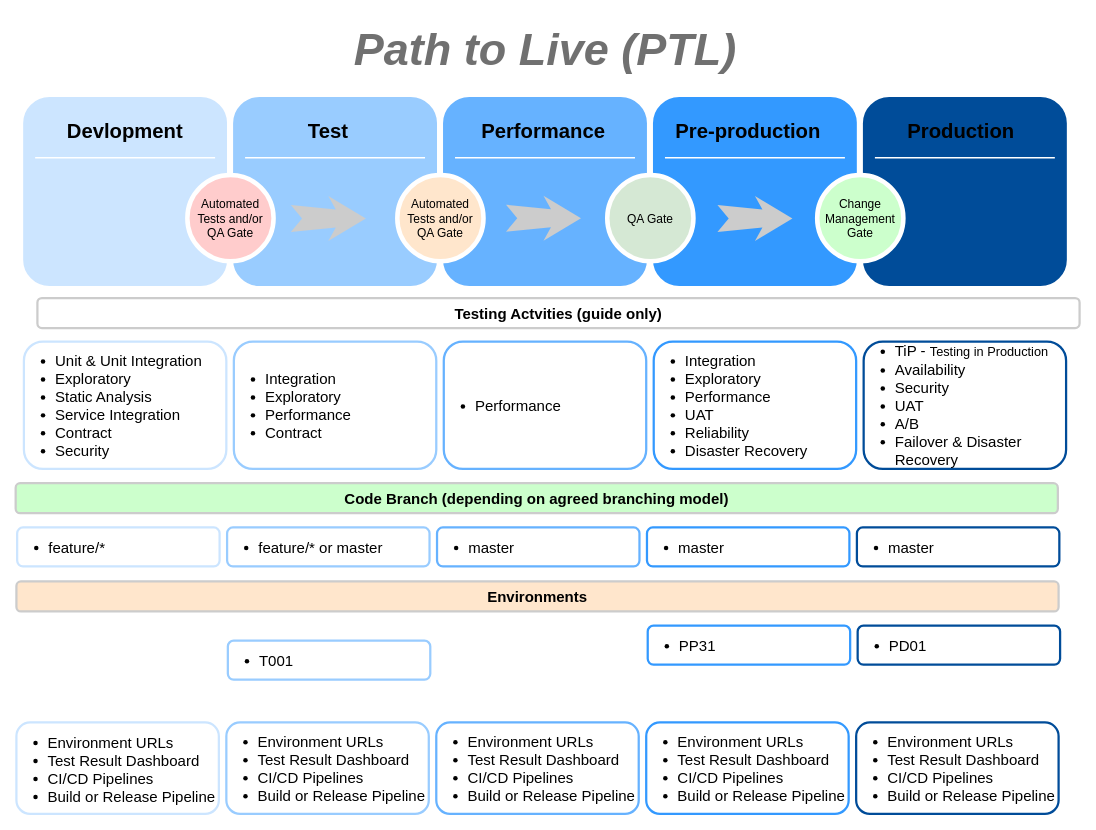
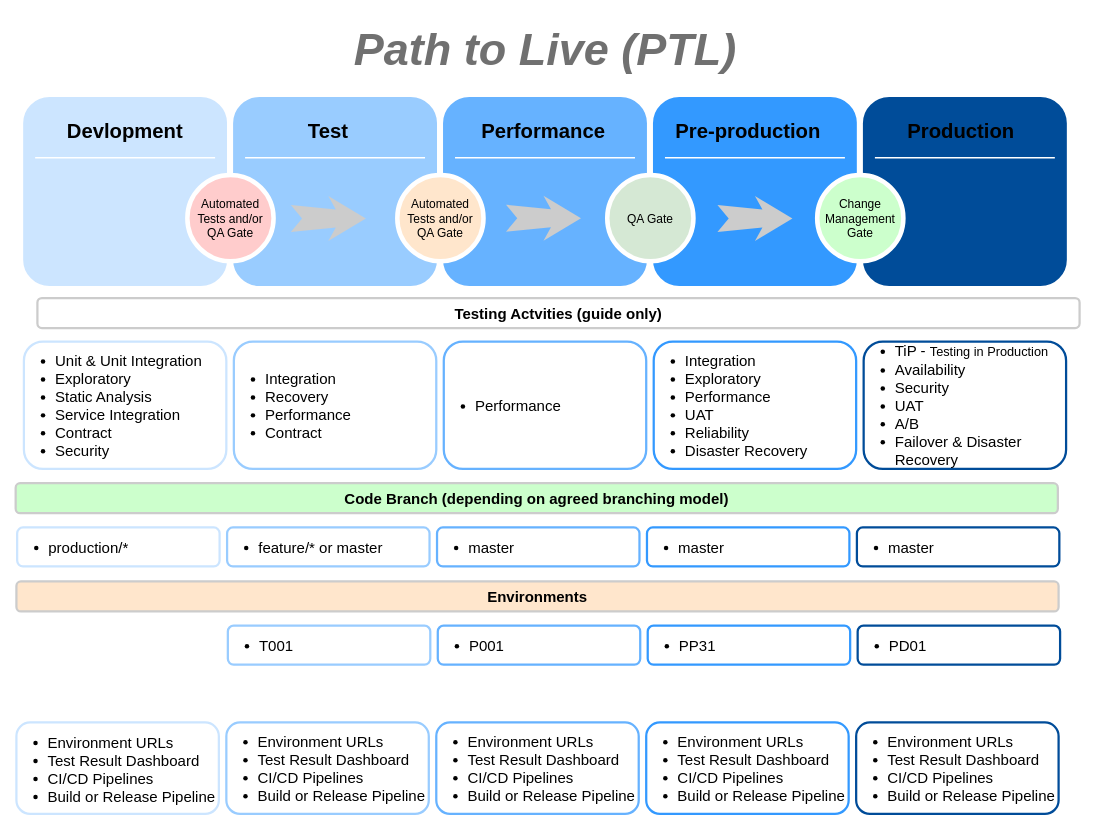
- <mxCell id="21" value="&lt;ul style=&quot;font-size: 20px&quot;&gt;&lt;li style=&quot;font-size: 20px&quot;&gt;Integration&amp;nbsp;&lt;/li&gt;&lt;li style=&quot;font-size: 20px&quot;&gt;Exploratory&lt;/li&gt;&lt;li style=&quot;font-size: 20px&quot;&gt;Performance&lt;/li&gt;&lt;li style=&quot;font-size: 20px&quot;&gt;Contract&lt;/li&gt;&lt;/ul&gt;" style="text;html=1;align=left;verticalAlign=middle;whiteSpace=wrap;rounded=1;shadow=0;fontSize=20;strokeWidth=3;fillColor=#ffffff;perimeterSpacing=5;strokeColor=#99CCFF;" vertex="1" parent="1"><mxGeometry x="311" y="455" width="270" height="170" as="geometry" /></mxCell>
+ <mxCell id="21" value="&lt;ul style=&quot;font-size: 20px&quot;&gt;&lt;li style=&quot;font-size: 20px&quot;&gt;Integration&amp;nbsp;&lt;/li&gt;&lt;li style=&quot;font-size: 20px&quot;&gt;Recovery&lt;/li&gt;&lt;li style=&quot;font-size: 20px&quot;&gt;Performance&lt;/li&gt;&lt;li style=&quot;font-size: 20px&quot;&gt;Contract&lt;/li&gt;&lt;/ul&gt;" style="text;html=1;align=left;verticalAlign=middle;whiteSpace=wrap;rounded=1;shadow=0;fontSize=20;strokeWidth=3;fillColor=#ffffff;perimeterSpacing=5;strokeColor=#99CCFF;" vertex="1" parent="1"><mxGeometry x="311" y="455" width="270" height="170" as="geometry" /></mxCell>
- <mxCell id="25" value="&lt;ul style=&quot;font-size: 20px&quot;&gt;&lt;li style=&quot;font-size: 20px&quot;&gt;feature/*&lt;/li&gt;&lt;/ul&gt;" style="text;html=1;align=left;verticalAlign=middle;whiteSpace=wrap;rounded=1;shadow=0;fontSize=20;strokeWidth=3;fillColor=#ffffff;strokeColor=#CCE5FF;perimeterSpacing=5;" vertex="1" parent="1"><mxGeometry x="22" y="703" width="270" height="52" as="geometry" /></mxCell>
+ <mxCell id="25" value="&lt;ul style=&quot;font-size: 20px&quot;&gt;&lt;li style=&quot;font-size: 20px&quot;&gt;production/*&lt;/li&gt;&lt;/ul&gt;" style="text;html=1;align=left;verticalAlign=middle;whiteSpace=wrap;rounded=1;shadow=0;fontSize=20;strokeWidth=3;fillColor=#ffffff;strokeColor=#CCE5FF;perimeterSpacing=5;" vertex="1" parent="1"><mxGeometry x="22" y="703" width="270" height="52" as="geometry" /></mxCell>
+ <mxCell id="39" value="&lt;ul style=&quot;font-size: 20px&quot;&gt;&lt;li style=&quot;font-size: 20px&quot;&gt;P001&lt;/li&gt;&lt;/ul&gt;" style="text;html=1;align=left;verticalAlign=middle;whiteSpace=wrap;rounded=1;shadow=0;fontSize=20;strokeWidth=3;fillColor=#ffffff;perimeterSpacing=5;strokeColor=#66B2FF;" vertex="1" parent="1"><mxGeometry x="583" y="834" width="270" height="52" as="geometry" /></mxCell>
- <mxCell id="38" value="&lt;ul style=&quot;font-size: 20px&quot;&gt;&lt;li style=&quot;font-size: 20px&quot;&gt;T001&lt;/li&gt;&lt;/ul&gt;" style="text;html=1;align=left;verticalAlign=middle;whiteSpace=wrap;rounded=1;shadow=0;fontSize=20;strokeWidth=3;fillColor=#ffffff;perimeterSpacing=5;strokeColor=#99CCFF;" vertex="1" parent="1"><mxGeometry x="303" y="854" width="270" height="52" as="geometry" /></mxCell>
+ <mxCell id="38" value="&lt;ul style=&quot;font-size: 20px&quot;&gt;&lt;li style=&quot;font-size: 20px&quot;&gt;T001&lt;/li&gt;&lt;/ul&gt;" style="text;html=1;align=left;verticalAlign=middle;whiteSpace=wrap;rounded=1;shadow=0;fontSize=20;strokeWidth=3;fillColor=#ffffff;perimeterSpacing=5;strokeColor=#99CCFF;" vertex="1" parent="1"><mxGeometry x="303" y="834" width="270" height="52" as="geometry" /></mxCell>
